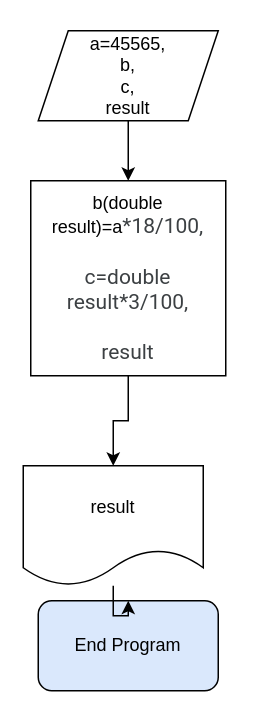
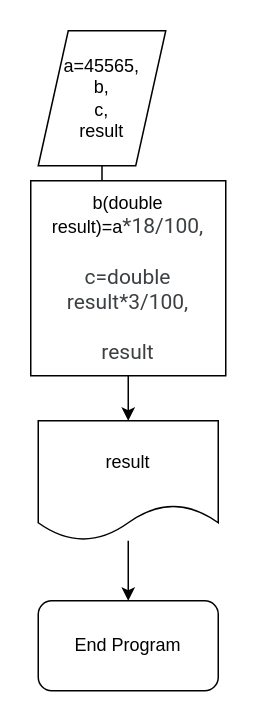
- <mxCell id="4" value="a=45565,&lt;br&gt;b,&lt;br&gt;c,&lt;br&gt;result" style="shape=parallelogram;perimeter=parallelogramPerimeter;whiteSpace=wrap;html=1;fixedSize=1;" vertex="1" parent="1"><mxGeometry x="25" y="20" width="120" height="60" as="geometry" /></mxCell>
+ <mxCell id="4" value="a=45565,&lt;br&gt;b,&lt;br&gt;c,&lt;br&gt;result" style="shape=parallelogram;perimeter=parallelogramPerimeter;whiteSpace=wrap;html=1;fixedSize=1;" vertex="1" parent="1"><mxGeometry x="25" y="20" width="85" height="90" as="geometry" /></mxCell>
- <mxCell id="8" value="result" style="shape=document;whiteSpace=wrap;html=1;boundedLbl=1;" vertex="1" parent="1"><mxGeometry x="15" y="310" width="120" height="80" as="geometry" /></mxCell>
+ <mxCell id="8" value="result" style="shape=document;whiteSpace=wrap;html=1;boundedLbl=1;" vertex="1" parent="1"><mxGeometry x="25" y="280" width="120" height="80" as="geometry" /></mxCell>
- <mxCell id="2" value="End Program" style="rounded=1;whiteSpace=wrap;html=1;fillColor=#dae8fc;" vertex="1" parent="1"><mxGeometry x="25" y="400" width="120" height="60" as="geometry" /></mxCell>
+ <mxCell id="2" value="End Program" style="rounded=1;whiteSpace=wrap;html=1;" vertex="1" parent="1"><mxGeometry x="25" y="400" width="120" height="60" as="geometry" /></mxCell>
